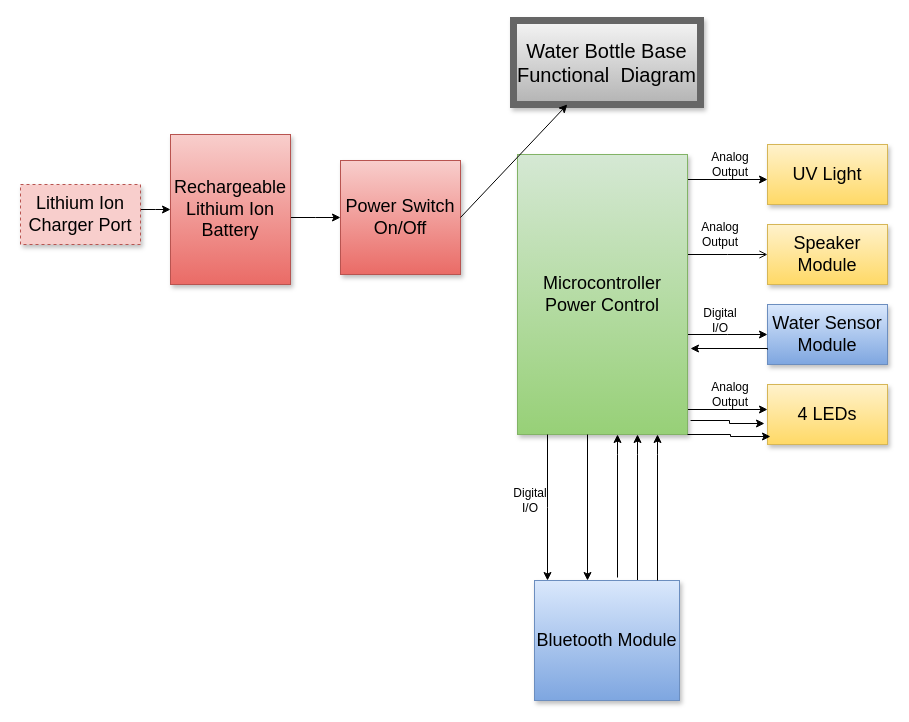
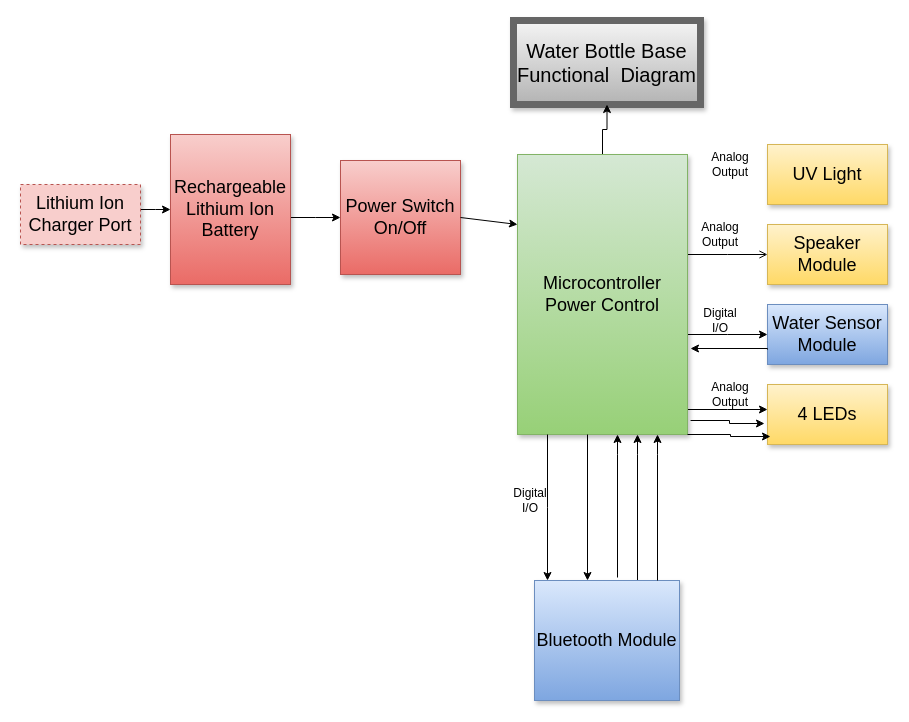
- <mxCell id="31" value="" style="endArrow=classic;html=1;exitX=1;exitY=0.5;exitDx=0;exitDy=0;" edge="1" parent="1" source="30" target="2"><mxGeometry width="50" height="50" relative="1" as="geometry"><mxPoint x="380" y="320" as="sourcePoint" /><mxPoint x="430" y="270" as="targetPoint" /></mxGeometry></mxCell>
+ <mxCell id="31" value="" style="endArrow=classic;html=1;entryX=0;entryY=0.25;entryDx=0;entryDy=0;exitX=1;exitY=0.5;exitDx=0;exitDy=0;" edge="1" parent="1" source="30" target="8"><mxGeometry width="50" height="50" relative="1" as="geometry"><mxPoint x="380" y="320" as="sourcePoint" /><mxPoint x="430" y="270" as="targetPoint" /></mxGeometry></mxCell>
- <mxCell id="3" style="edgeStyle=elbowEdgeStyle;rounded=0;html=1;startArrow=none;startFill=0;jettySize=auto;orthogonalLoop=1;fontSize=18;elbow=vertical;" parent="1" source="8" target="9" edge="1"><mxGeometry relative="1" as="geometry" /></mxCell>
+ <mxCell id="3" style="edgeStyle=elbowEdgeStyle;rounded=0;html=1;startArrow=none;startFill=0;jettySize=auto;orthogonalLoop=1;fontSize=18;elbow=vertical;" parent="1" source="8" target="2" edge="1"><mxGeometry relative="1" as="geometry" /></mxCell>
